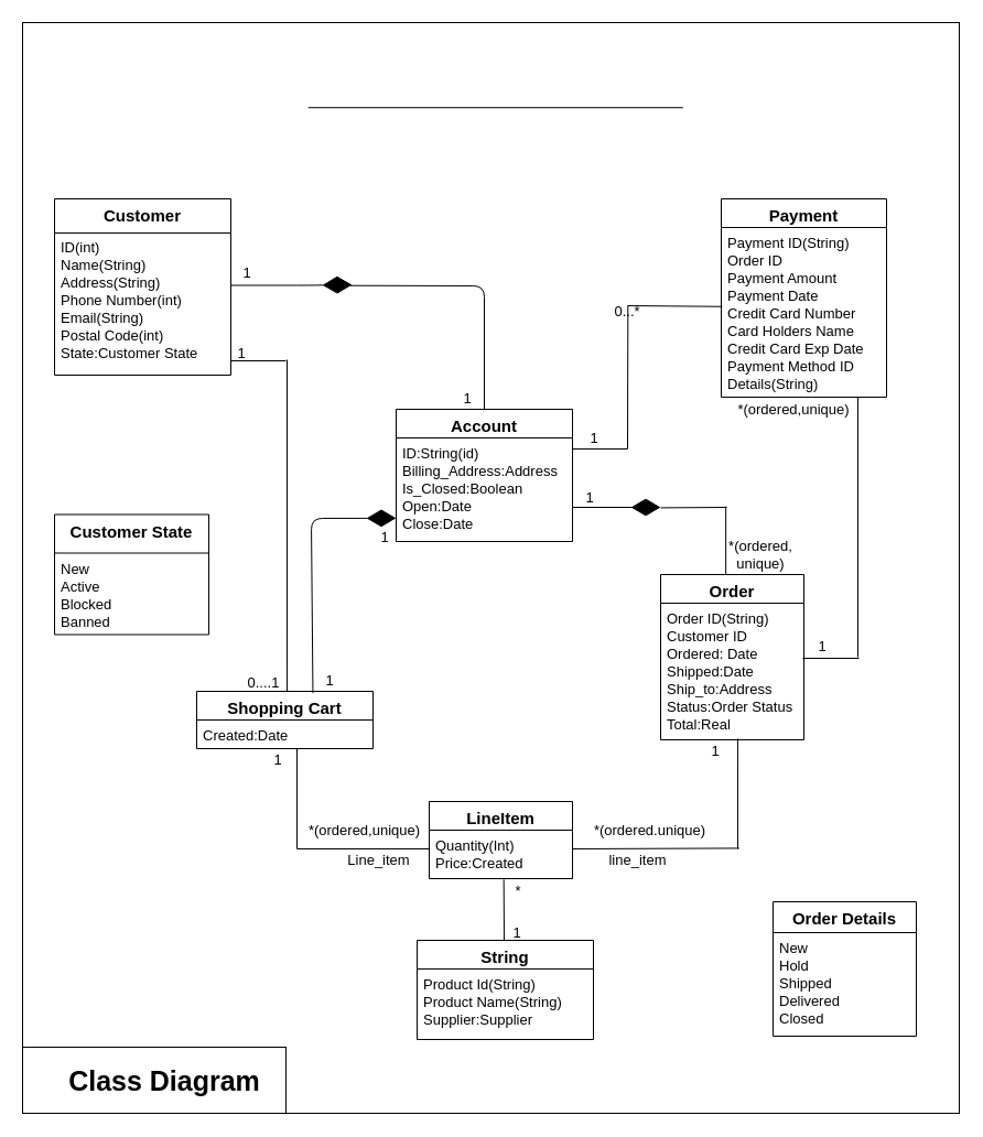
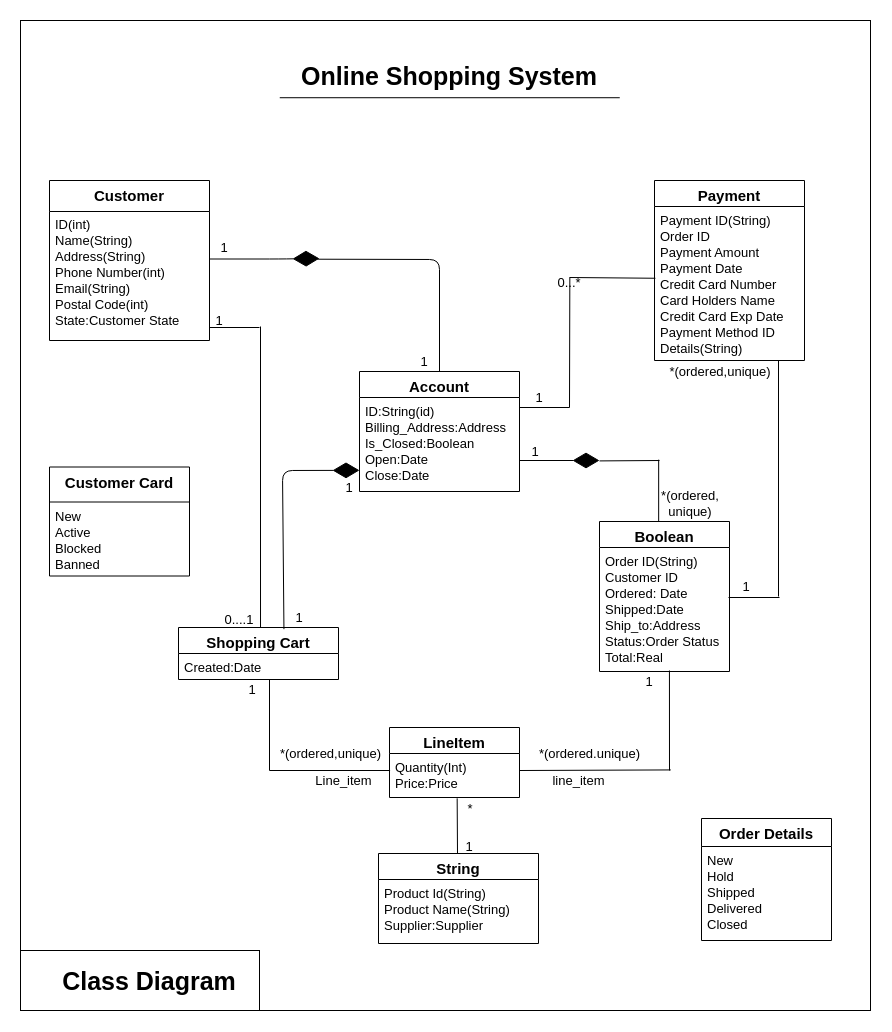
+ <mxCell id="3" value="Online Shopping System" style="text;html=1;strokeColor=none;fillColor=none;align=center;verticalAlign=middle;whiteSpace=wrap;rounded=0;strokeWidth=1;perimeterSpacing=3;fontSize=25;fontStyle=1" vertex="1" parent="1"><mxGeometry x="269" y="60" width="360" height="30" as="geometry" /></mxCell>
- <mxCell id="5" value="Customer State&#10;" style="swimlane;fontStyle=1;align=center;verticalAlign=top;childLayout=stackLayout;horizontal=1;startSize=35;horizontalStack=0;resizeParent=1;resizeParentMax=0;resizeLast=0;collapsible=1;marginBottom=0;strokeWidth=1;fontSize=15;" vertex="1" parent="1"><mxGeometry x="49" y="466.5" width="140" height="109" as="geometry" /></mxCell>
+ <mxCell id="5" value="Customer Card&#10;" style="swimlane;fontStyle=1;align=center;verticalAlign=top;childLayout=stackLayout;horizontal=1;startSize=35;horizontalStack=0;resizeParent=1;resizeParentMax=0;resizeLast=0;collapsible=1;marginBottom=0;strokeWidth=1;fontSize=15;" vertex="1" parent="1"><mxGeometry x="49" y="466.5" width="140" height="109" as="geometry" /></mxCell>
- <mxCell id="9" value="Order" style="swimlane;fontStyle=1;align=center;verticalAlign=top;childLayout=stackLayout;horizontal=1;startSize=26;horizontalStack=0;resizeParent=1;resizeParentMax=0;resizeLast=0;collapsible=1;marginBottom=0;strokeWidth=1;fontSize=15;" vertex="1" parent="1"><mxGeometry x="599" y="521" width="130" height="150" as="geometry" /></mxCell>
+ <mxCell id="9" value="Boolean" style="swimlane;fontStyle=1;align=center;verticalAlign=top;childLayout=stackLayout;horizontal=1;startSize=26;horizontalStack=0;resizeParent=1;resizeParentMax=0;resizeLast=0;collapsible=1;marginBottom=0;strokeWidth=1;fontSize=15;" vertex="1" parent="1"><mxGeometry x="599" y="521" width="130" height="150" as="geometry" /></mxCell>
- <mxCell id="18" value="Quantity(Int)&#10;Price:Created" style="text;strokeColor=none;fillColor=none;align=left;verticalAlign=top;spacingLeft=4;spacingRight=4;overflow=hidden;rotatable=0;points=[[0,0.5],[1,0.5]];portConstraint=eastwest;fontSize=13;" vertex="1" parent="17"><mxGeometry y="26" width="130" height="44" as="geometry" /></mxCell>
+ <mxCell id="18" value="Quantity(Int)&#10;Price:Price" style="text;strokeColor=none;fillColor=none;align=left;verticalAlign=top;spacingLeft=4;spacingRight=4;overflow=hidden;rotatable=0;points=[[0,0.5],[1,0.5]];portConstraint=eastwest;fontSize=13;" vertex="1" parent="17"><mxGeometry y="26" width="130" height="44" as="geometry" /></mxCell>
